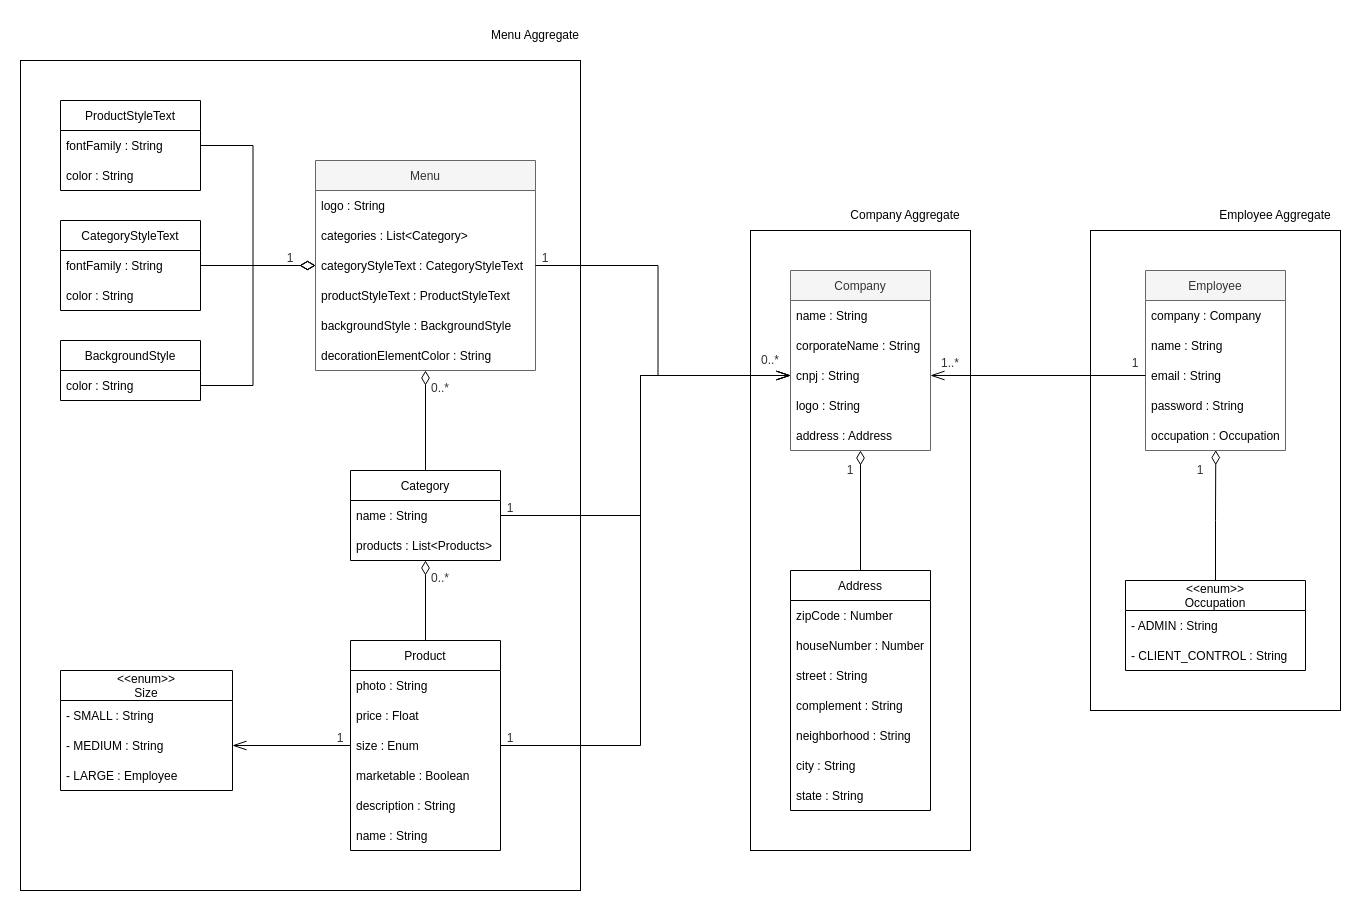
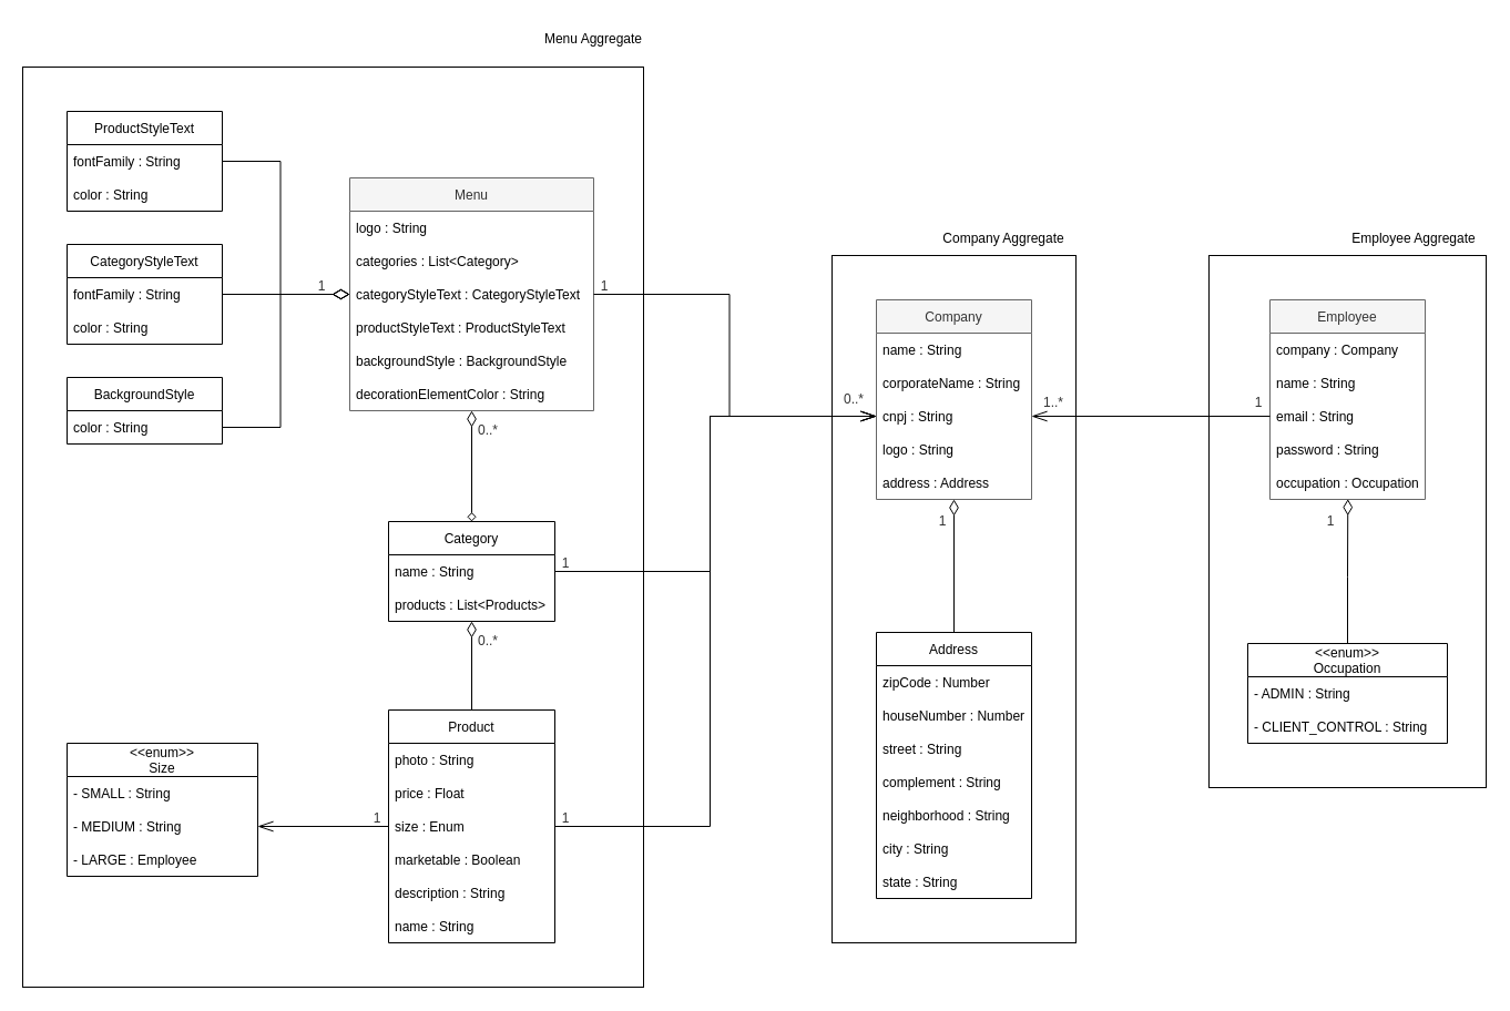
- <mxCell id="45" style="edgeStyle=orthogonalEdgeStyle;rounded=0;orthogonalLoop=1;jettySize=auto;html=1;entryX=0.5;entryY=0;entryDx=0;entryDy=0;endArrow=none;endFill=0;endSize=6;strokeWidth=1;startArrow=diamondThin;startFill=0;startSize=12;" parent="1" source="46" target="34" edge="1"><mxGeometry relative="1" as="geometry" /></mxCell>
+ <mxCell id="45" style="edgeStyle=orthogonalEdgeStyle;rounded=0;orthogonalLoop=1;jettySize=auto;html=1;entryX=0.5;entryY=0;entryDx=0;entryDy=0;endArrow=diamond;endFill=0;endSize=6;strokeWidth=1;startArrow=diamondThin;startFill=0;startSize=12;" parent="1" source="46" target="34" edge="1"><mxGeometry relative="1" as="geometry" /></mxCell>
